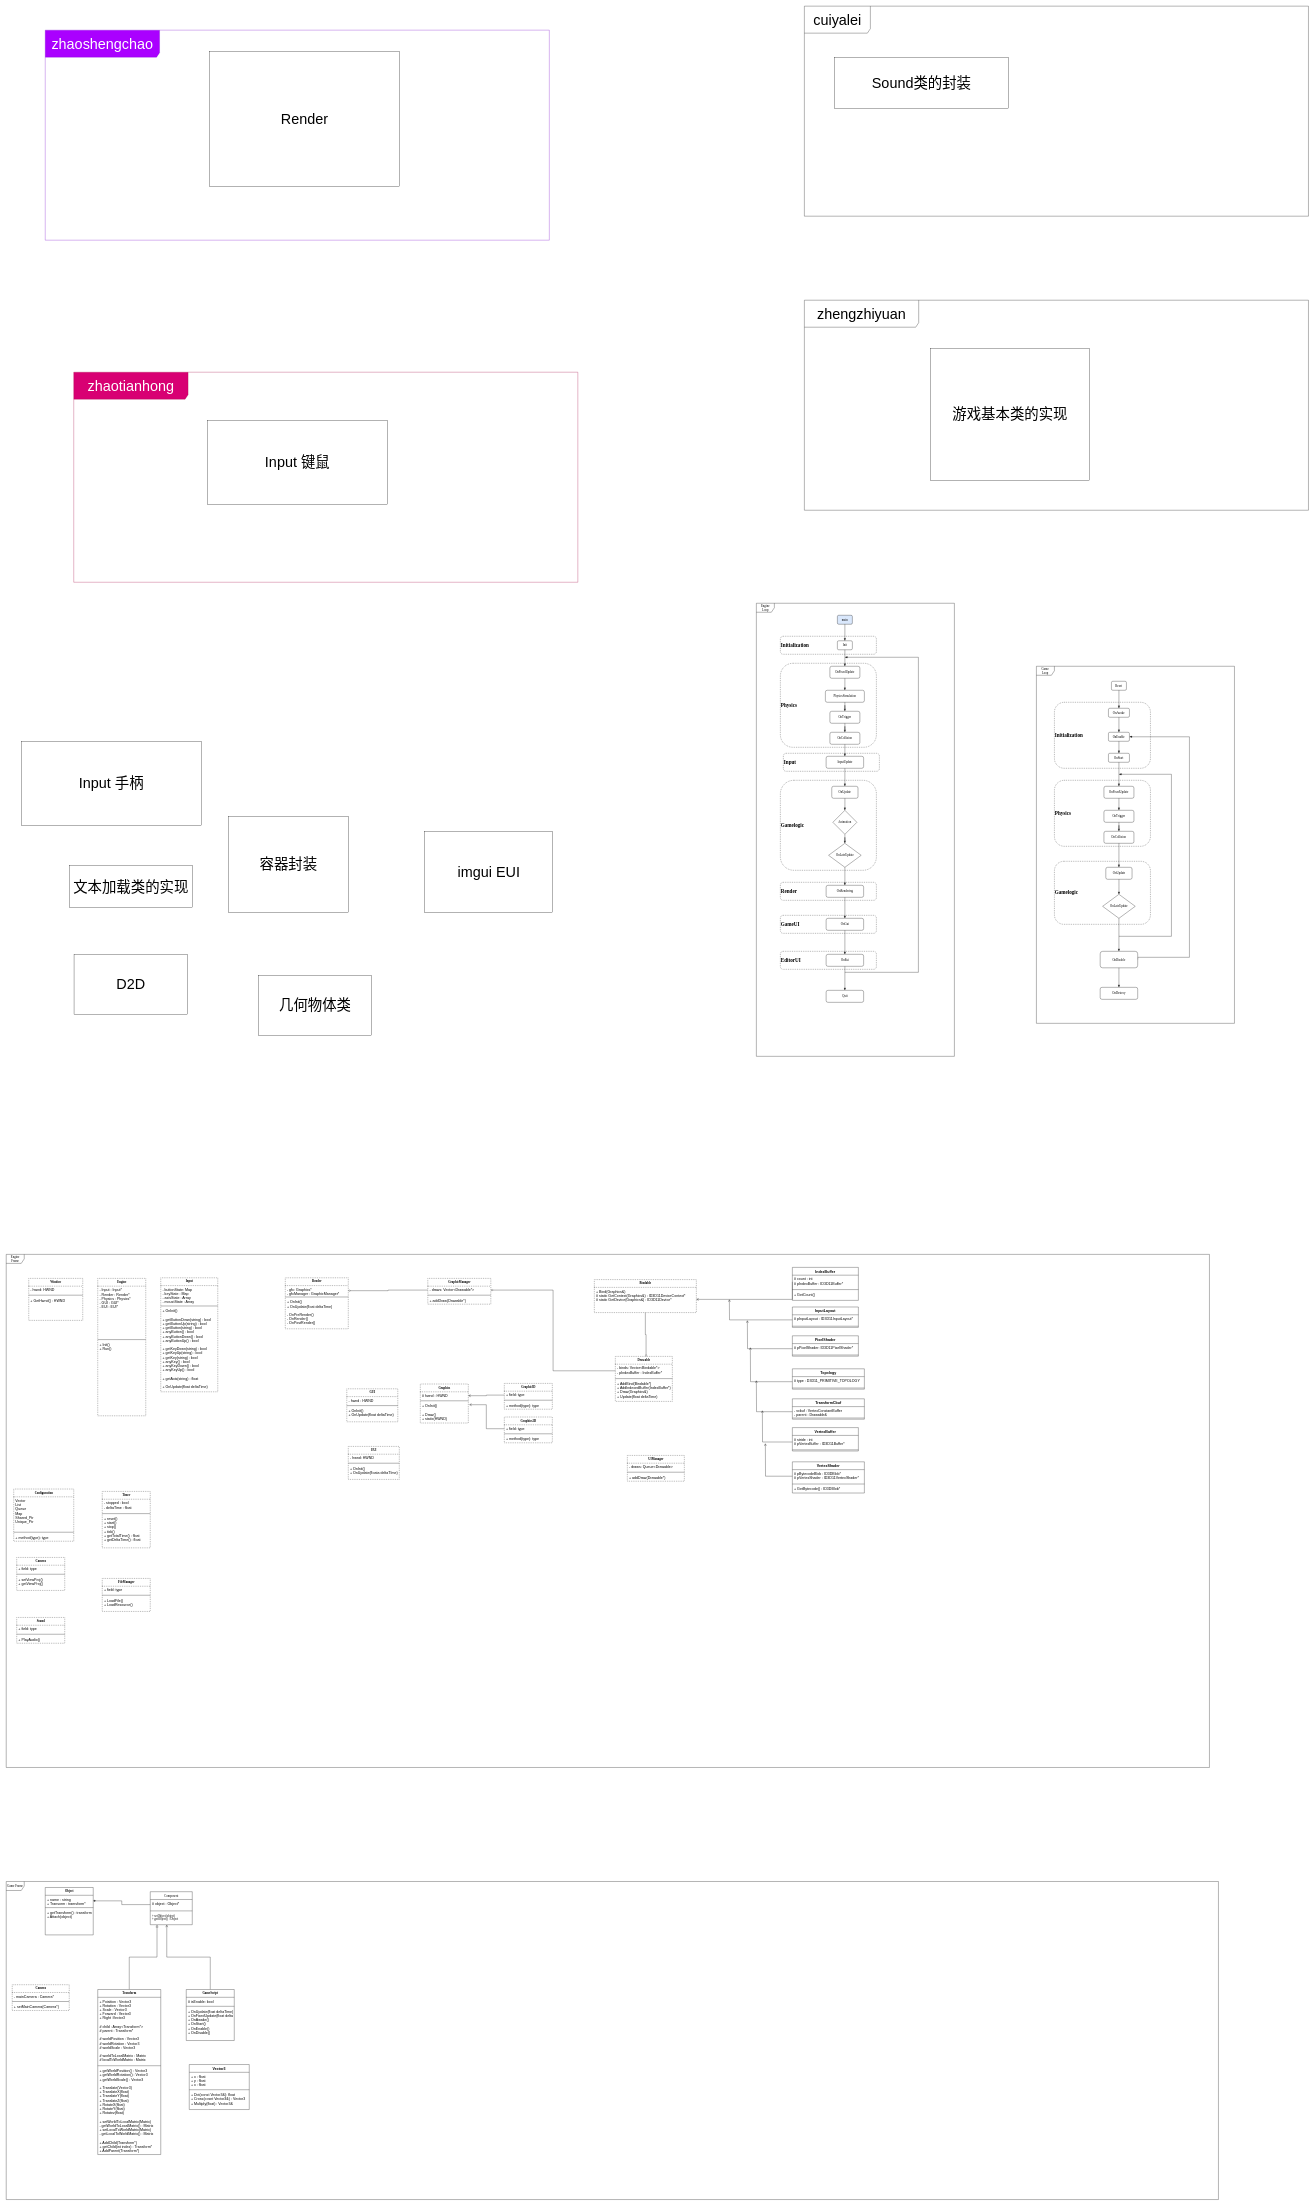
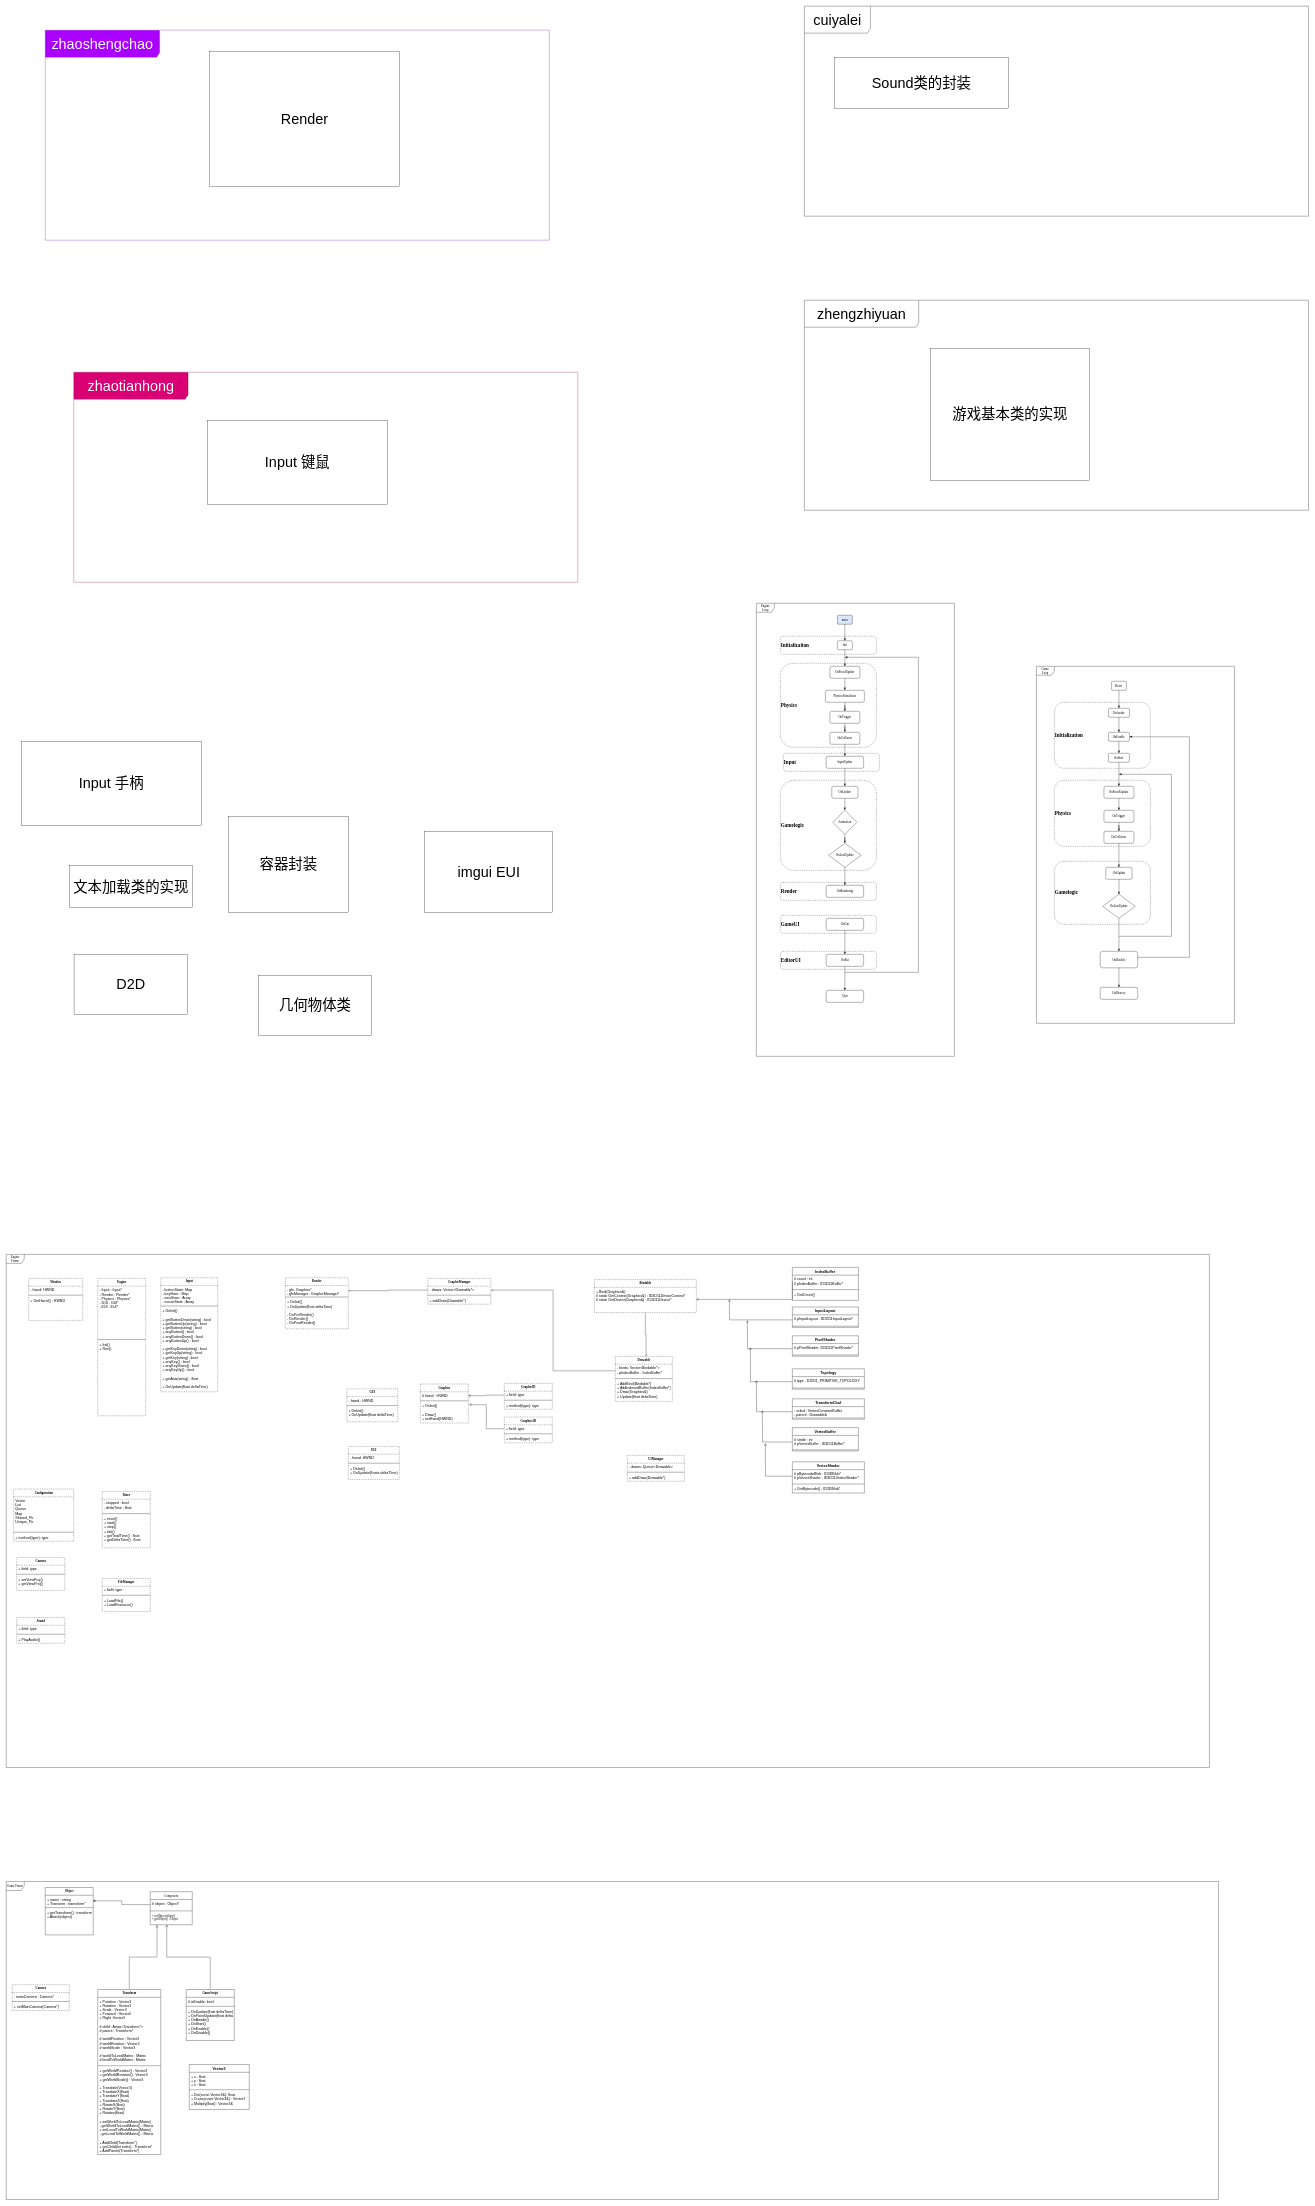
- <mxCell id="174" value="" style="edgeStyle=orthogonalEdgeStyle;rounded=0;orthogonalLoop=1;jettySize=auto;html=1;endArrow=blockThin;endFill=1;fontFamily=Verdana;fontSize=10;" parent="150" source="171" target="173" edge="1"><mxGeometry relative="1" as="geometry" /></mxCell>
- <mxCell id="46" value="+ OnInit()&#10;&#10;+ Draw()&#10;+ static(HWND)" style="text;strokeColor=none;fillColor=none;align=left;verticalAlign=top;spacingLeft=4;spacingRight=4;overflow=hidden;rotatable=0;points=[[0,0.5],[1,0.5]];portConstraint=eastwest;" parent="43" vertex="1"><mxGeometry y="60" width="160" height="70" as="geometry" /></mxCell>
+ <mxCell id="46" value="+ OnInit()&#10;&#10;+ Draw()&#10;+ setHwnd(HWND)" style="text;strokeColor=none;fillColor=none;align=left;verticalAlign=top;spacingLeft=4;spacingRight=4;overflow=hidden;rotatable=0;points=[[0,0.5],[1,0.5]];portConstraint=eastwest;" parent="43" vertex="1"><mxGeometry y="60" width="160" height="70" as="geometry" /></mxCell>
